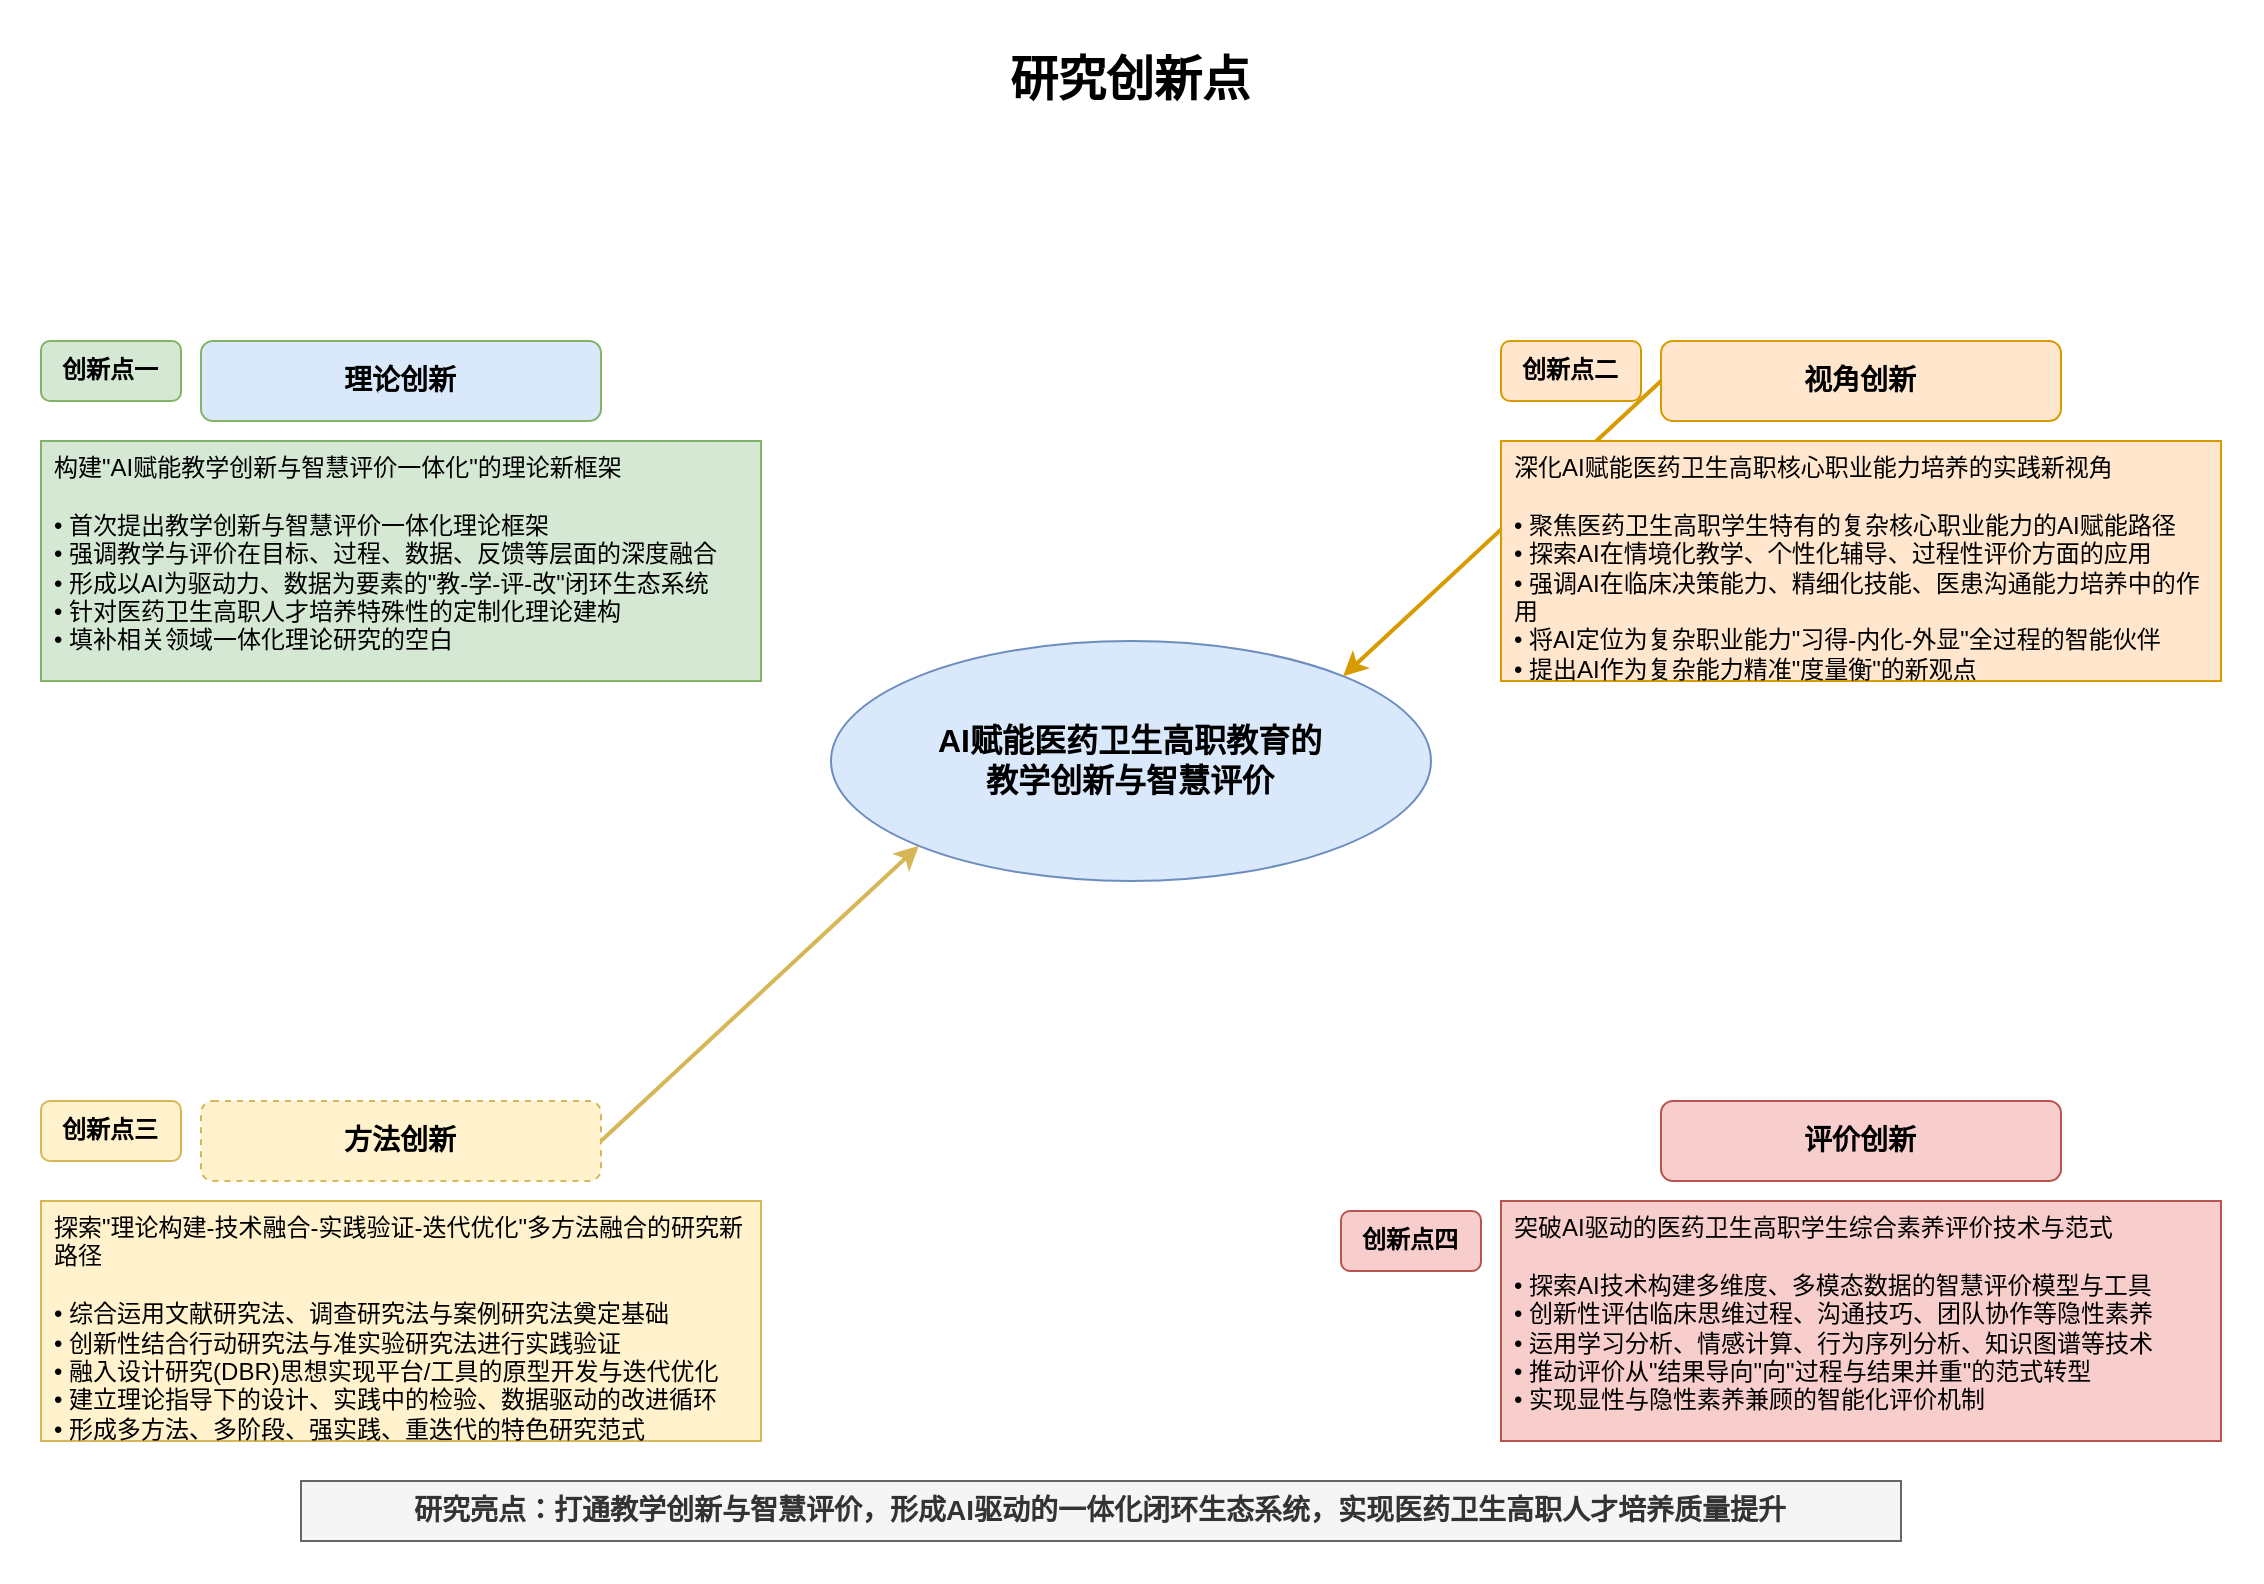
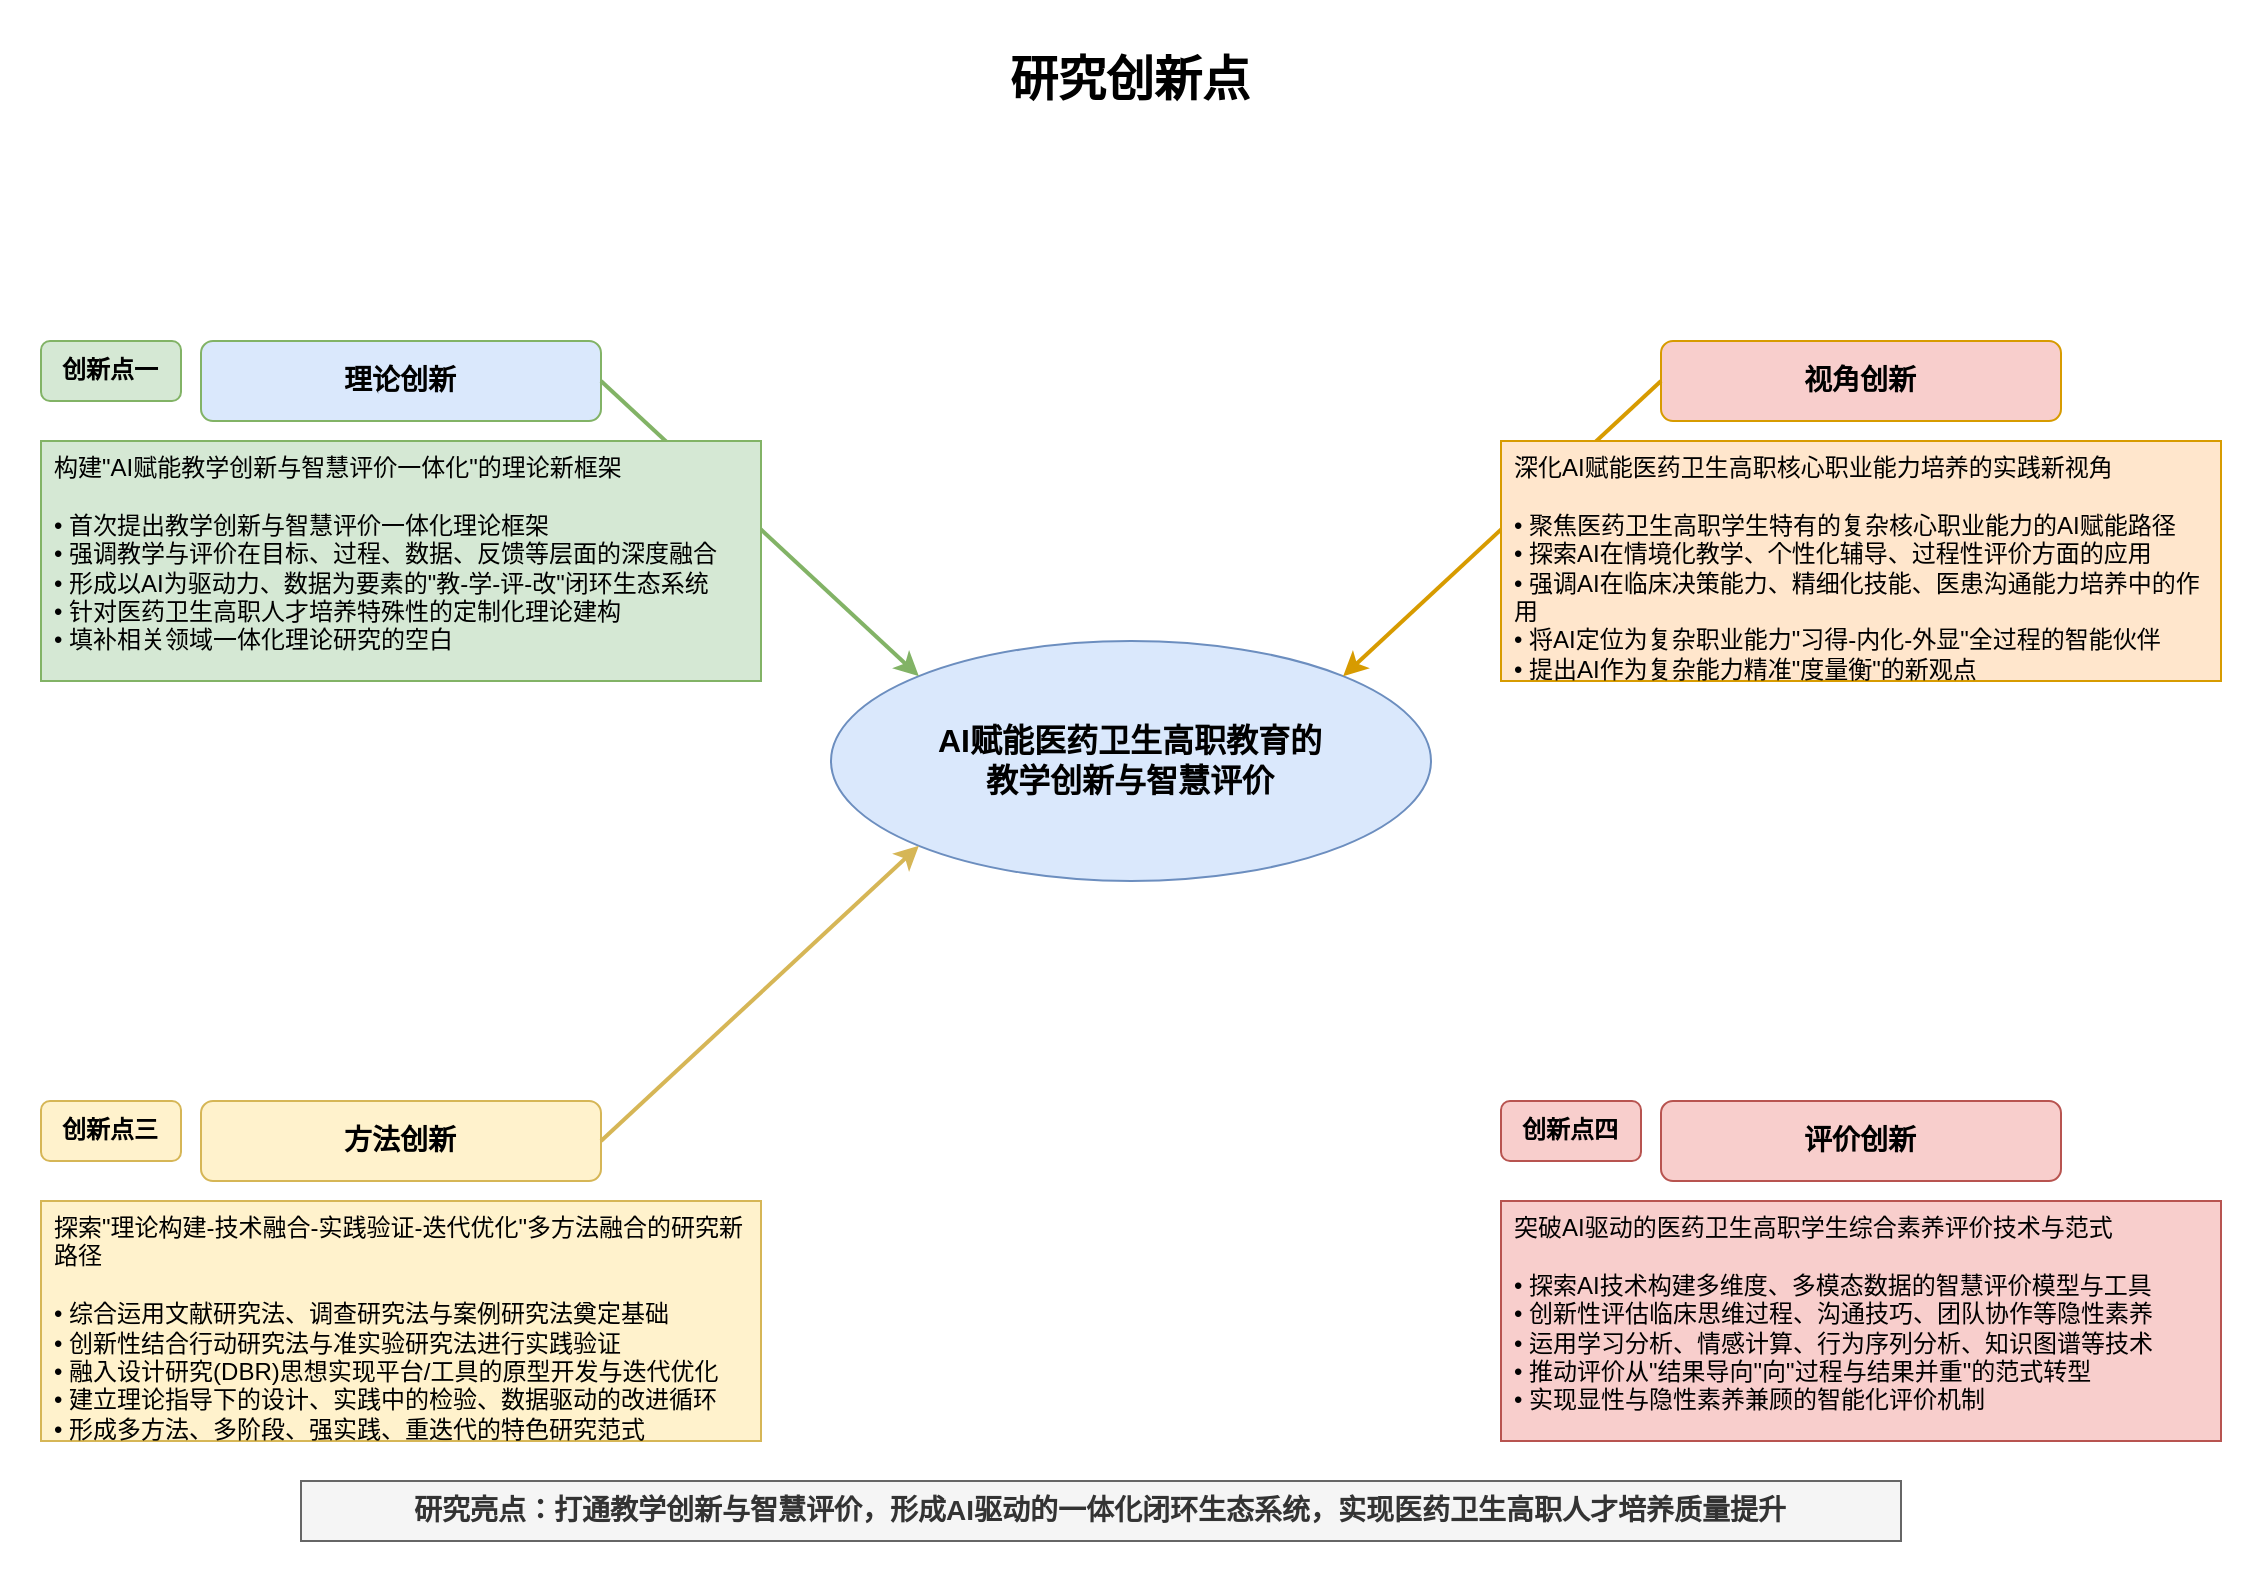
- <mxCell id="16" value="创新点二" style="text;html=1;strokeColor=#d79b00;fillColor=#ffe6cc;align=center;verticalAlign=middle;whiteSpace=wrap;rounded=1;fontSize=12;fontStyle=1" parent="1" vertex="1"><mxGeometry x="750" y="170" width="70" height="30" as="geometry" /></mxCell>
- <mxCell id="4" value="视角创新" style="rounded=1;whiteSpace=wrap;html=1;fillColor=#ffe6cc;strokeColor=#d79b00;fontSize=14;fontStyle=1" parent="1" vertex="1"><mxGeometry x="830" y="170" width="200" height="40" as="geometry" /></mxCell>
+ <mxCell id="4" value="视角创新" style="rounded=1;whiteSpace=wrap;html=1;fillColor=#f8cecc;strokeColor=#d79b00;fontSize=14;fontStyle=1;" parent="1" vertex="1"><mxGeometry x="830" y="170" width="200" height="40" as="geometry" /></mxCell>
+ <mxCell id="7" value="" style="endArrow=classic;html=1;rounded=0;exitX=1;exitY=0.5;exitDx=0;exitDy=0;entryX=0;entryY=0;entryDx=0;entryDy=0;strokeWidth=2;fillColor=#d5e8d4;strokeColor=#82b366;" parent="1" source="3" target="2" edge="1"><mxGeometry width="50" height="50" relative="1" as="geometry"><mxPoint x="540" y="400" as="sourcePoint" /><mxPoint x="590" y="350" as="targetPoint" /></mxGeometry></mxCell>
- <mxCell id="5" value="方法创新" style="rounded=1;whiteSpace=wrap;html=1;fillColor=#fff2cc;strokeColor=#d6b656;fontSize=14;fontStyle=1;dashed=1;" parent="1" vertex="1"><mxGeometry x="100" y="550" width="200" height="40" as="geometry" /></mxCell>
+ <mxCell id="5" value="方法创新" style="rounded=1;whiteSpace=wrap;html=1;fillColor=#fff2cc;strokeColor=#d6b656;fontSize=14;fontStyle=1" parent="1" vertex="1"><mxGeometry x="100" y="550" width="200" height="40" as="geometry" /></mxCell>
- <mxCell id="18" value="创新点四" style="text;html=1;strokeColor=#b85450;fillColor=#f8cecc;align=center;verticalAlign=middle;whiteSpace=wrap;rounded=1;fontSize=12;fontStyle=1" parent="1" vertex="1"><mxGeometry x="670" y="605" width="70" height="30" as="geometry" /></mxCell>
+ <mxCell id="18" value="创新点四" style="text;html=1;strokeColor=#b85450;fillColor=#f8cecc;align=center;verticalAlign=middle;whiteSpace=wrap;rounded=1;fontSize=12;fontStyle=1" parent="1" vertex="1"><mxGeometry x="750" y="550" width="70" height="30" as="geometry" /></mxCell>
